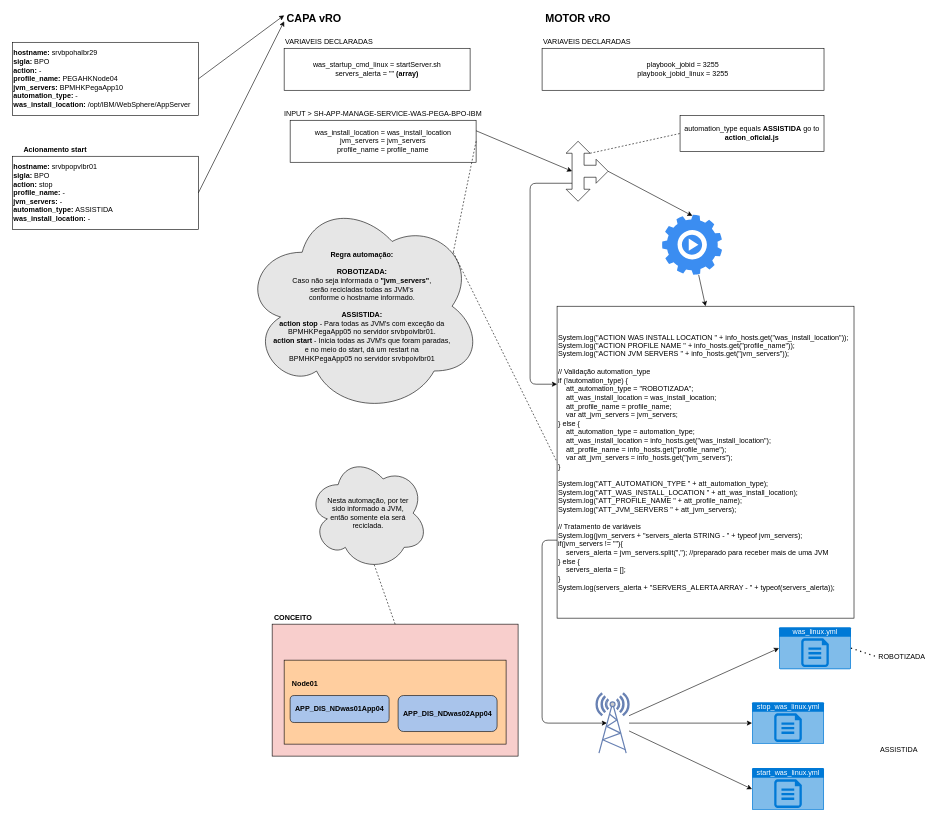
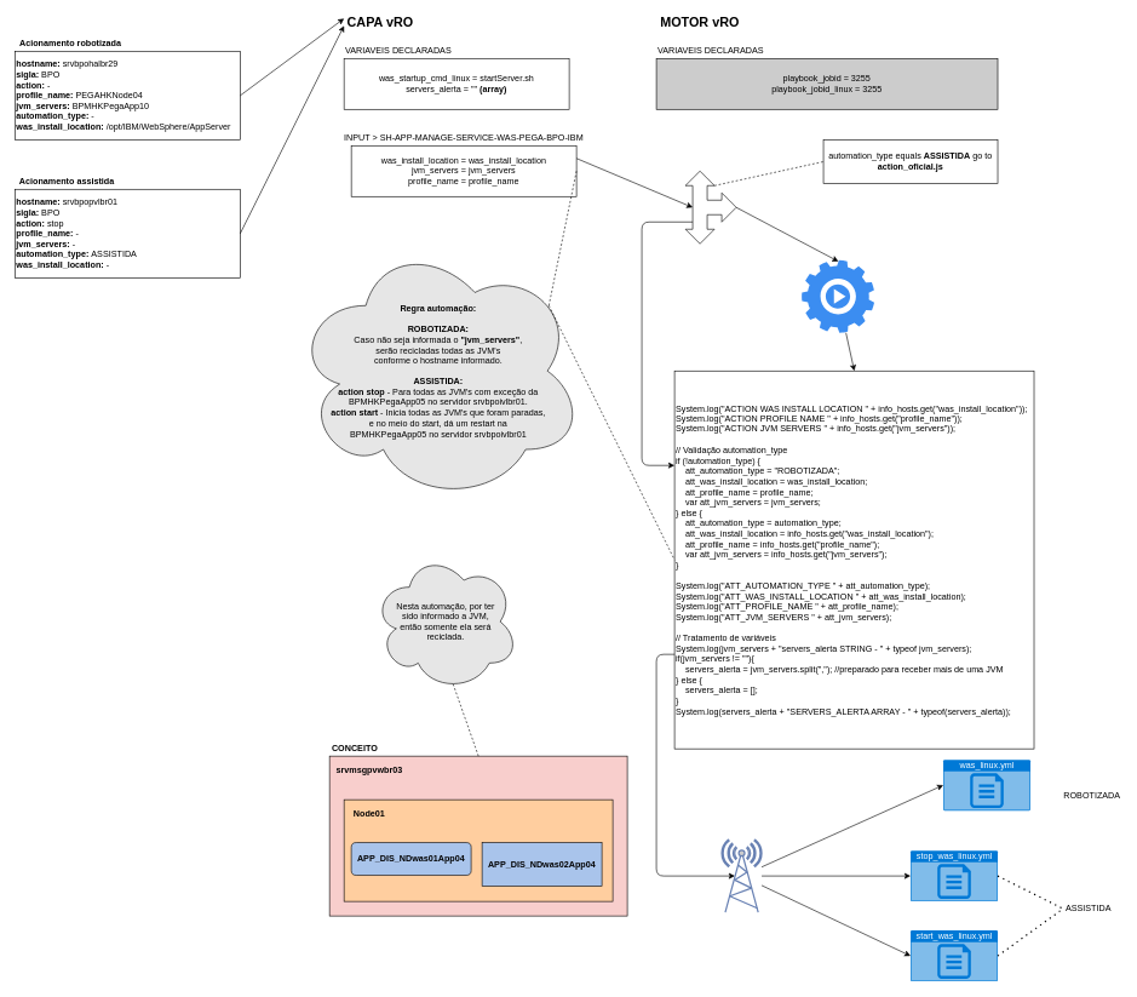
+ <mxCell id="27" value="&lt;b&gt;Acionamento robotizada&lt;/b&gt;" style="text;html=1;strokeColor=none;fillColor=none;align=center;verticalAlign=middle;whiteSpace=wrap;rounded=0;" parent="1" vertex="1"><mxGeometry x="20" y="50" width="153" height="20" as="geometry" /></mxCell>
- <mxCell id="9" value="playbook_jobid = 3255&lt;br&gt;playbook_jobid_linux = 3255" style="rounded=0;whiteSpace=wrap;html=1;" parent="1" vertex="1"><mxGeometry x="903" y="80" width="470" height="70" as="geometry" /></mxCell>
+ <mxCell id="9" value="playbook_jobid = 3255&lt;br&gt;playbook_jobid_linux = 3255" style="rounded=0;whiteSpace=wrap;html=1;fillColor=#cccccc;" parent="1" vertex="1"><mxGeometry x="903" y="80" width="470" height="70" as="geometry" /></mxCell>
- <mxCell id="29" value="&lt;b&gt;Acionamento start&lt;/b&gt;" style="text;html=1;strokeColor=none;fillColor=none;align=center;verticalAlign=middle;whiteSpace=wrap;rounded=0;" parent="1" vertex="1"><mxGeometry x="20" y="240" width="143" height="20" as="geometry" /></mxCell>
+ <mxCell id="29" value="&lt;b&gt;Acionamento assistida&lt;/b&gt;" style="text;html=1;strokeColor=none;fillColor=none;align=center;verticalAlign=middle;whiteSpace=wrap;rounded=0;" parent="1" vertex="1"><mxGeometry x="20" y="240" width="143" height="20" as="geometry" /></mxCell>
+ <mxCell id="21" value="&lt;b&gt;srvmsgpvwbr03&lt;/b&gt;" style="text;html=1;strokeColor=none;fillColor=none;align=center;verticalAlign=middle;whiteSpace=wrap;rounded=0;" parent="1" vertex="1"><mxGeometry x="463" y="1050" width="90" height="20" as="geometry" /></mxCell>
- <mxCell id="48" value="" style="endArrow=none;dashed=1;html=1;dashPattern=1 3;strokeWidth=2;entryX=0;entryY=0.5;entryDx=0;entryDy=0;exitX=1;exitY=0.5;exitDx=0;exitDy=0;exitPerimeter=0;" edge="1" parent="1" source="40" target="46"><mxGeometry width="50" height="50" relative="1" as="geometry"><mxPoint x="1663" y="1210" as="sourcePoint" /><mxPoint x="1713" y="1160" as="targetPoint" /></mxGeometry></mxCell>
- <mxCell id="23" value="&lt;b&gt;Node01&lt;/b&gt;" style="text;html=1;strokeColor=none;fillColor=none;align=center;verticalAlign=middle;whiteSpace=wrap;rounded=0;" parent="1" vertex="1"><mxGeometry x="483" y="1130" width="50" height="20" as="geometry" /></mxCell>
+ <mxCell id="23" value="&lt;b&gt;Node01&lt;/b&gt;" style="text;html=1;strokeColor=none;fillColor=none;align=center;verticalAlign=middle;whiteSpace=wrap;rounded=0;" parent="1" vertex="1"><mxGeometry x="483" y="1110" width="50" height="20" as="geometry" /></mxCell>
- <mxCell id="25" value="&lt;b style=&quot;text-align: left&quot;&gt;APP_DIS_NDwas02App04&lt;/b&gt;" style="rounded=1;whiteSpace=wrap;html=1;fillColor=#A9C4EB;" parent="1" vertex="1"><mxGeometry x="663" y="1159" width="165" height="60" as="geometry" /></mxCell>
+ <mxCell id="25" value="&lt;b style=&quot;text-align: left&quot;&gt;APP_DIS_NDwas02App04&lt;/b&gt;" style="whiteSpace=wrap;html=1;fillColor=#A9C4EB;rounded=0;" parent="1" vertex="1"><mxGeometry x="663" y="1159" width="165" height="60" as="geometry" /></mxCell>
+ <mxCell id="49" value="" style="endArrow=none;dashed=1;html=1;dashPattern=1 3;strokeWidth=2;entryX=0;entryY=0.5;entryDx=0;entryDy=0;exitX=1;exitY=0.5;exitDx=0;exitDy=0;exitPerimeter=0;" edge="1" parent="1" source="41" target="47"><mxGeometry width="50" height="50" relative="1" as="geometry"><mxPoint x="1453" y="1188.58" as="sourcePoint" /><mxPoint x="1543" y="1188.58" as="targetPoint" /></mxGeometry></mxCell>
+ <mxCell id="50" value="" style="endArrow=none;dashed=1;html=1;dashPattern=1 3;strokeWidth=2;entryX=0;entryY=0.5;entryDx=0;entryDy=0;exitX=1;exitY=0.5;exitDx=0;exitDy=0;exitPerimeter=0;" edge="1" parent="1" source="42" target="47"><mxGeometry width="50" height="50" relative="1" as="geometry"><mxPoint x="1413" y="1305" as="sourcePoint" /><mxPoint x="1503" y="1350" as="targetPoint" /></mxGeometry></mxCell>
